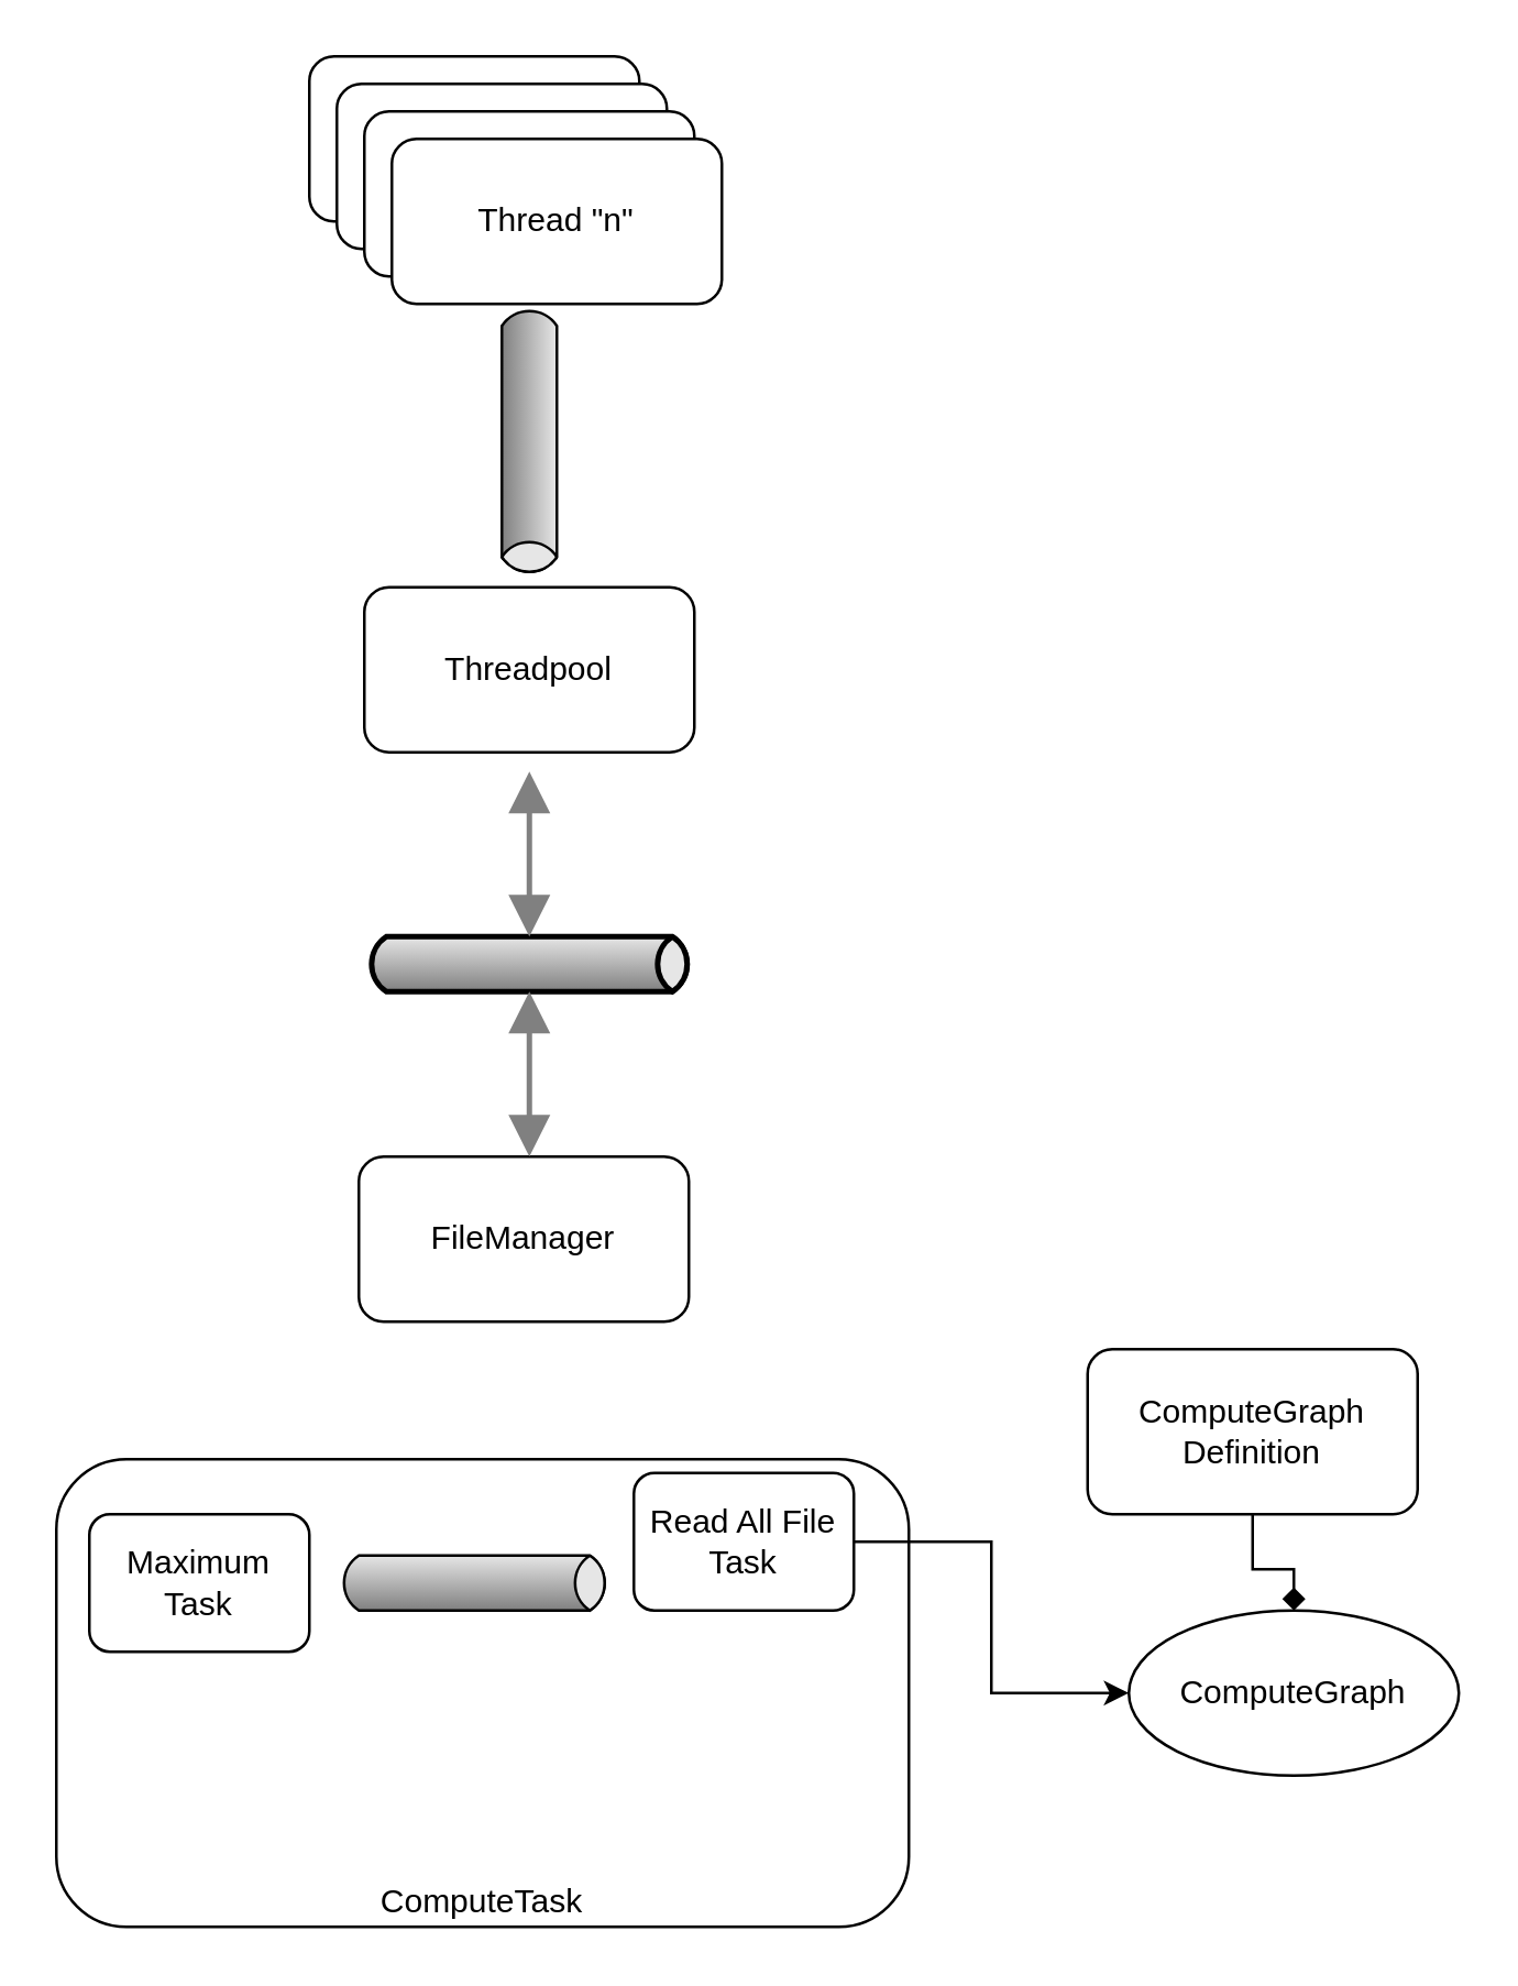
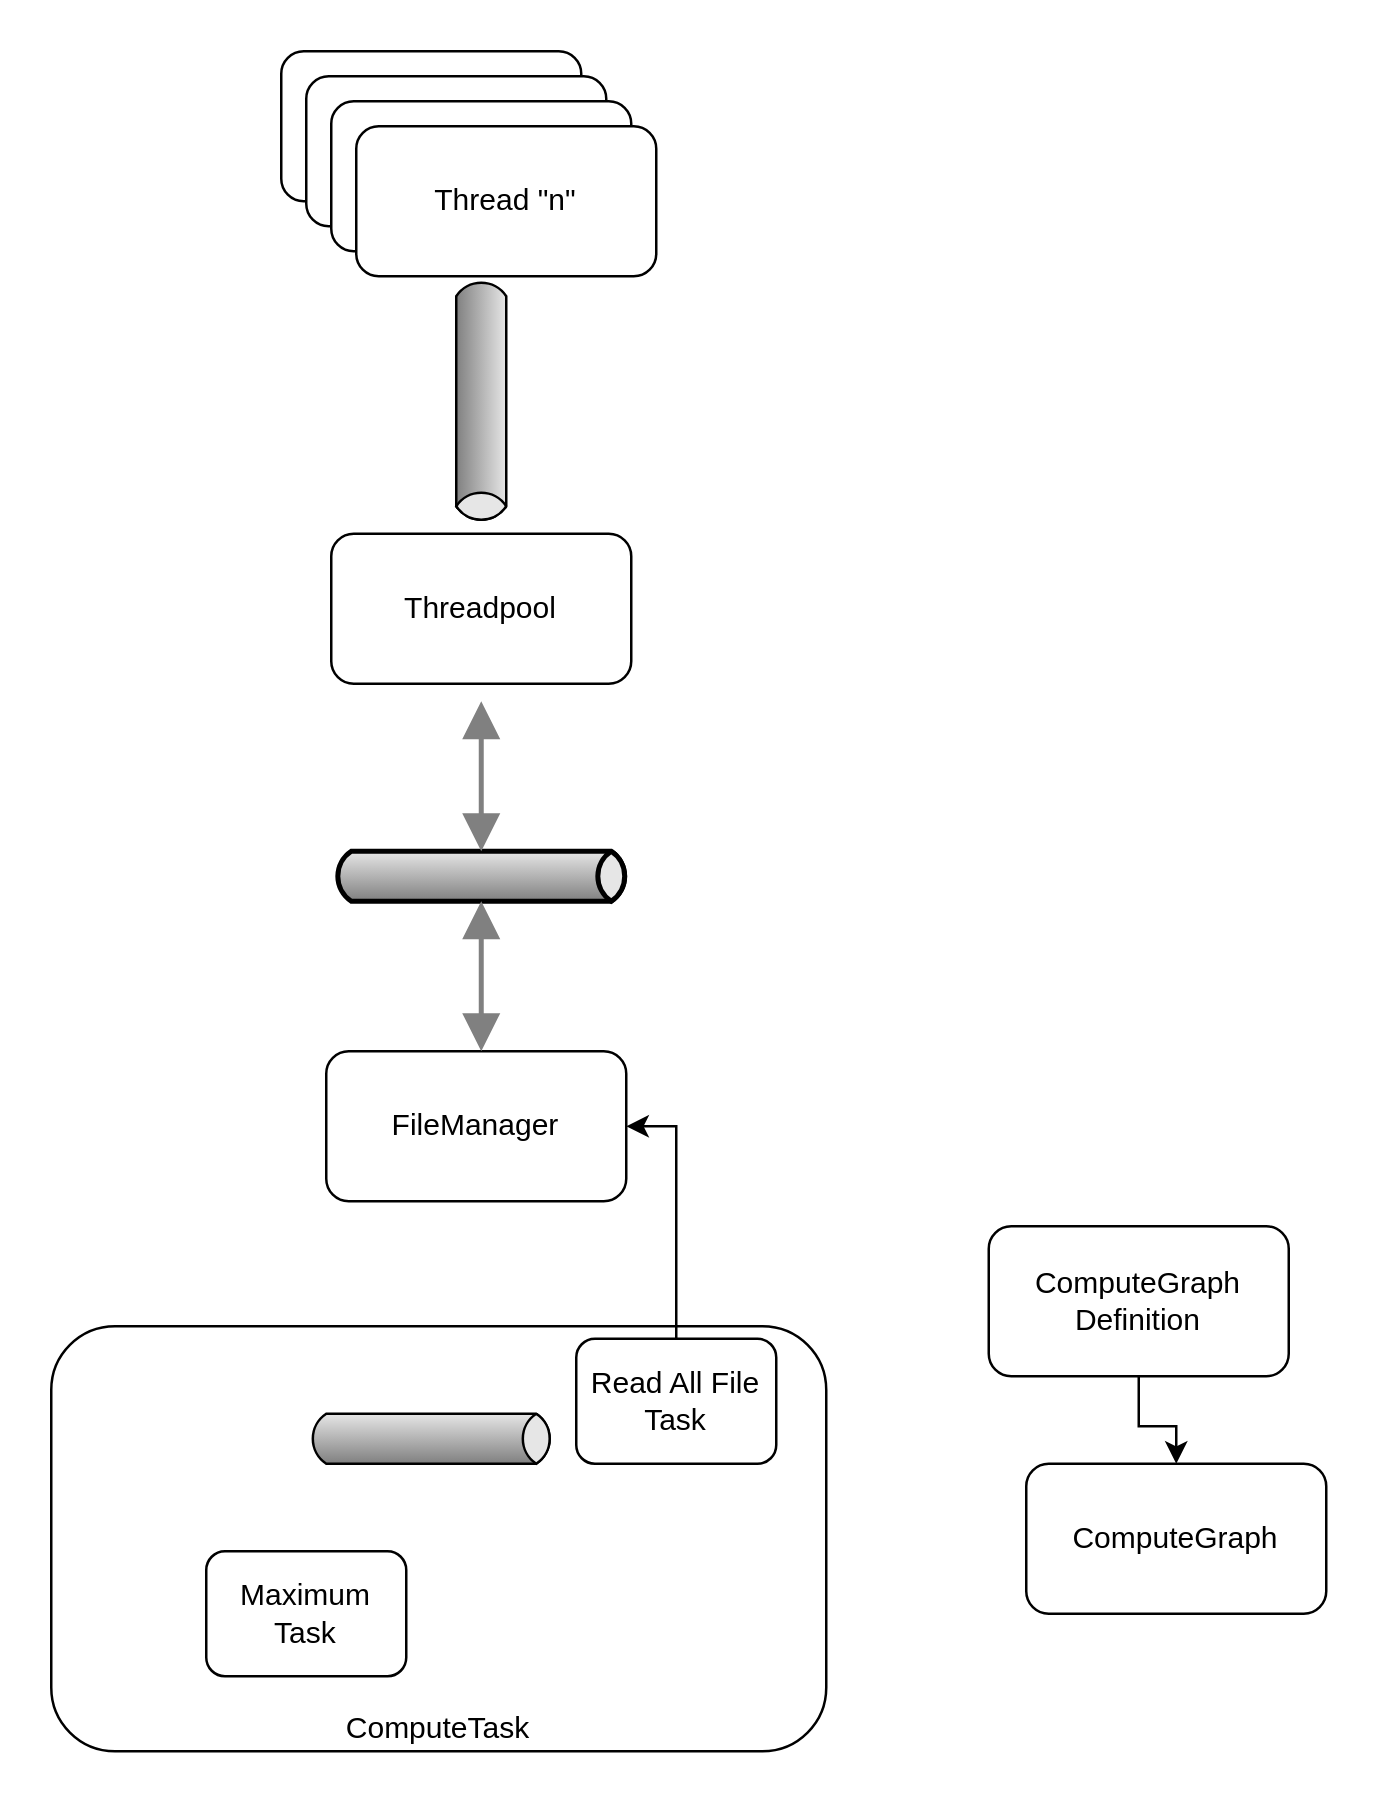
- <mxCell id="16" value="Maximum&lt;br&gt;Task" style="rounded=1;whiteSpace=wrap;html=1;" vertex="1" parent="1"><mxGeometry x="32" y="550" width="80" height="50" as="geometry" /></mxCell>
+ <mxCell id="16" value="Maximum&lt;br&gt;Task" style="rounded=1;whiteSpace=wrap;html=1;" vertex="1" parent="1"><mxGeometry x="82" y="620" width="80" height="50" as="geometry" /></mxCell>
- <mxCell id="17" value="" style="edgeStyle=orthogonalEdgeStyle;rounded=0;orthogonalLoop=1;jettySize=auto;html=1;endArrow=diamond;" edge="1" parent="1" source="18" target="9"><mxGeometry relative="1" as="geometry" /></mxCell>
+ <mxCell id="17" value="" style="edgeStyle=orthogonalEdgeStyle;rounded=0;orthogonalLoop=1;jettySize=auto;html=1;" edge="1" parent="1" source="18" target="9"><mxGeometry relative="1" as="geometry" /></mxCell>
- <mxCell id="11" style="edgeStyle=orthogonalEdgeStyle;rounded=0;orthogonalLoop=1;jettySize=auto;html=1;" edge="1" parent="1" source="12" target="9"><mxGeometry relative="1" as="geometry" /></mxCell>
+ <mxCell id="11" style="edgeStyle=orthogonalEdgeStyle;rounded=0;orthogonalLoop=1;jettySize=auto;html=1;entryX=1;entryY=0.5;entryDx=0;entryDy=0;" edge="1" parent="1" source="12" target="8"><mxGeometry relative="1" as="geometry" /></mxCell>
- <mxCell id="9" value="ComputeGraph" style="ellipse;whiteSpace=wrap;html=1;" vertex="1" parent="1"><mxGeometry x="410" y="585" width="120" height="60" as="geometry" /></mxCell>
+ <mxCell id="9" value="ComputeGraph" style="rounded=1;whiteSpace=wrap;html=1;" vertex="1" parent="1"><mxGeometry x="410" y="585" width="120" height="60" as="geometry" /></mxCell>
